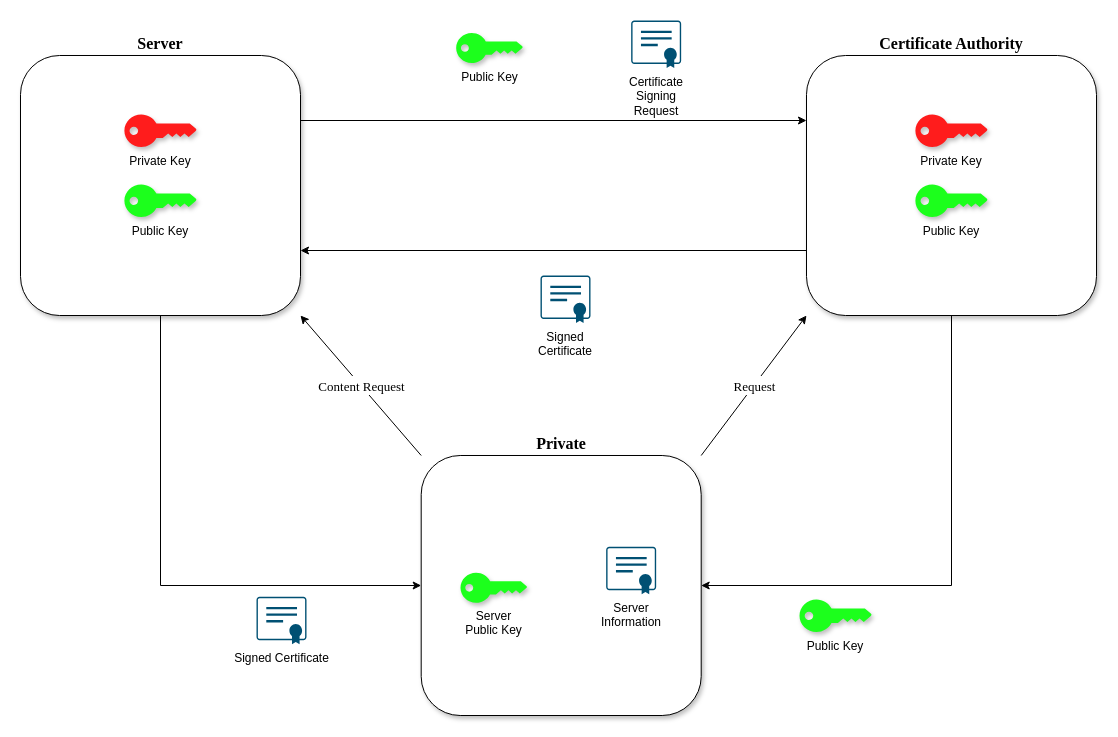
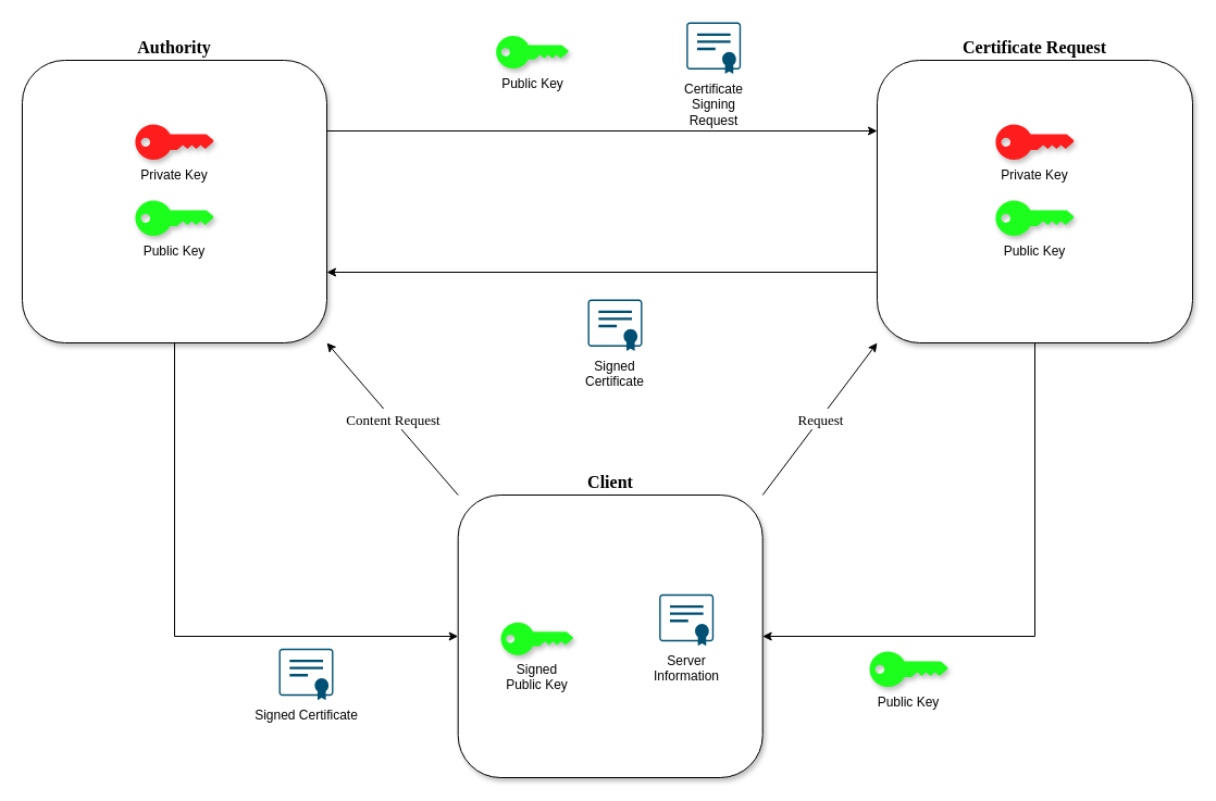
- <mxCell id="4" value="&lt;div style=&quot;font-size: 16px;&quot;&gt;Server&lt;/div&gt;" style="rounded=1;whiteSpace=wrap;html=1;shadow=1;sketch=0;strokeColor=#000000;labelPosition=center;verticalLabelPosition=top;align=center;verticalAlign=bottom;fillColor=#FFFFFF;fontStyle=1;fontSize=16;fontFamily=Georgia;" vertex="1" parent="1"><mxGeometry x="20" y="55" width="280" height="260" as="geometry" /></mxCell>
+ <mxCell id="4" value="&lt;div style=&quot;font-size: 16px;&quot;&gt;Authority&lt;/div&gt;" style="rounded=1;whiteSpace=wrap;html=1;shadow=1;sketch=0;strokeColor=#000000;labelPosition=center;verticalLabelPosition=top;align=center;verticalAlign=bottom;fillColor=#FFFFFF;fontStyle=1;fontSize=16;fontFamily=Georgia;" vertex="1" parent="1"><mxGeometry x="20" y="55" width="280" height="260" as="geometry" /></mxCell>
- <mxCell id="9" value="Certificate Authority" style="rounded=1;whiteSpace=wrap;html=1;shadow=1;sketch=0;strokeColor=#000000;labelPosition=center;verticalLabelPosition=top;align=center;verticalAlign=bottom;fillColor=#FFFFFF;fontStyle=1;fontSize=16;fontFamily=Georgia;" vertex="1" parent="1"><mxGeometry x="806" y="55" width="290" height="260" as="geometry" /></mxCell>
+ <mxCell id="9" value="Certificate Request" style="rounded=1;whiteSpace=wrap;html=1;shadow=1;sketch=0;strokeColor=#000000;labelPosition=center;verticalLabelPosition=top;align=center;verticalAlign=bottom;fillColor=#FFFFFF;fontStyle=1;fontSize=16;fontFamily=Georgia;" vertex="1" parent="1"><mxGeometry x="806" y="55" width="290" height="260" as="geometry" /></mxCell>
- <mxCell id="19" value="Private" style="rounded=1;whiteSpace=wrap;html=1;shadow=1;sketch=0;strokeColor=#000000;labelPosition=center;verticalLabelPosition=top;align=center;verticalAlign=bottom;fillColor=#FFFFFF;fontStyle=1;fontSize=16;fontFamily=Georgia;" vertex="1" parent="1"><mxGeometry x="420.69" y="455" width="280" height="260" as="geometry" /></mxCell>
+ <mxCell id="19" value="Client" style="rounded=1;whiteSpace=wrap;html=1;shadow=1;sketch=0;strokeColor=#000000;labelPosition=center;verticalLabelPosition=top;align=center;verticalAlign=bottom;fillColor=#FFFFFF;fontStyle=1;fontSize=16;fontFamily=Georgia;" vertex="1" parent="1"><mxGeometry x="420.69" y="455" width="280" height="260" as="geometry" /></mxCell>
- <mxCell id="24" value="Server Public Key" style="points=[[0,0.5,0],[0.24,0,0],[0.5,0.28,0],[0.995,0.475,0],[0.5,0.72,0],[0.24,1,0]];verticalLabelPosition=bottom;html=1;verticalAlign=top;aspect=fixed;align=center;pointerEvents=1;shape=mxgraph.cisco19.key;strokeColor=none;fillColor=#1CFF1C;shadow=1;sketch=0;whiteSpace=wrap;" vertex="1" parent="1"><mxGeometry x="460" y="572.37" width="66.66" height="30" as="geometry" /></mxCell>
+ <mxCell id="24" value="Signed Public Key" style="points=[[0,0.5,0],[0.24,0,0],[0.5,0.28,0],[0.995,0.475,0],[0.5,0.72,0],[0.24,1,0]];verticalLabelPosition=bottom;html=1;verticalAlign=top;aspect=fixed;align=center;pointerEvents=1;shape=mxgraph.cisco19.key;strokeColor=none;fillColor=#1CFF1C;shadow=1;sketch=0;whiteSpace=wrap;" vertex="1" parent="1"><mxGeometry x="460" y="572.37" width="66.66" height="30" as="geometry" /></mxCell>
